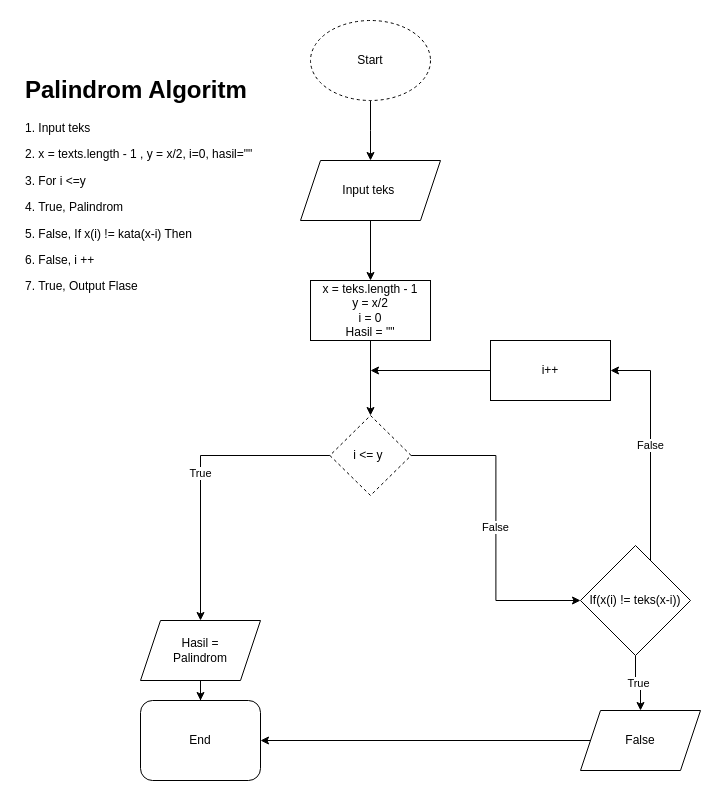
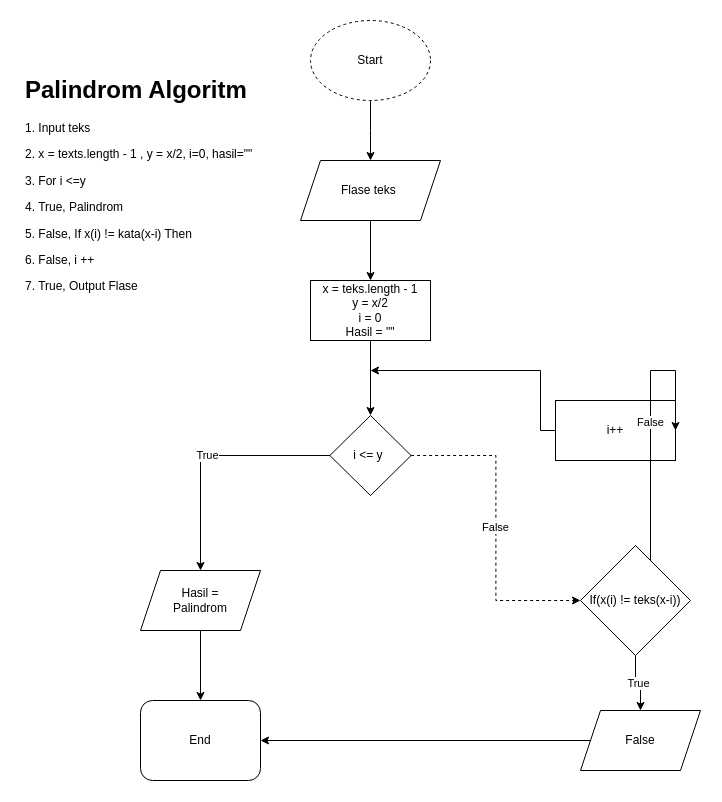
- <mxCell id="6" value="Input teks&amp;nbsp;" style="shape=parallelogram;perimeter=parallelogramPerimeter;whiteSpace=wrap;html=1;fixedSize=1;" parent="1" vertex="1"><mxGeometry x="300.01" y="160" width="140" height="60" as="geometry" /></mxCell>
+ <mxCell id="6" value="Flase teks&amp;nbsp;" style="shape=parallelogram;perimeter=parallelogramPerimeter;whiteSpace=wrap;html=1;fixedSize=1;" parent="1" vertex="1"><mxGeometry x="300.01" y="160" width="140" height="60" as="geometry" /></mxCell>
- <mxCell id="13" value="i++" style="rounded=0;whiteSpace=wrap;html=1;" parent="1" vertex="1"><mxGeometry x="490" y="340" width="120" height="60" as="geometry" /></mxCell>
+ <mxCell id="13" value="i++" style="rounded=0;whiteSpace=wrap;html=1;" parent="1" vertex="1"><mxGeometry x="555" y="400" width="120" height="60" as="geometry" /></mxCell>
- <mxCell id="11" value="i &amp;lt;= y&amp;nbsp;" style="rhombus;whiteSpace=wrap;html=1;dashed=1;" parent="1" vertex="1"><mxGeometry x="329.38" y="415" width="81.25" height="80" as="geometry" /></mxCell>
+ <mxCell id="11" value="i &amp;lt;= y&amp;nbsp;" style="rhombus;whiteSpace=wrap;html=1;" parent="1" vertex="1"><mxGeometry x="329.38" y="415" width="81.25" height="80" as="geometry" /></mxCell>
- <mxCell id="10" value="False" style="edgeStyle=orthogonalEdgeStyle;rounded=0;orthogonalLoop=1;jettySize=auto;html=1;entryX=0;entryY=0.5;entryDx=0;entryDy=0;" parent="1" source="11" target="18" edge="1"><mxGeometry relative="1" as="geometry" /></mxCell>
+ <mxCell id="10" value="False" style="edgeStyle=orthogonalEdgeStyle;rounded=0;orthogonalLoop=1;jettySize=auto;html=1;entryX=0;entryY=0.5;entryDx=0;entryDy=0;dashed=1;" parent="1" source="11" target="18" edge="1"><mxGeometry relative="1" as="geometry" /></mxCell>
- <mxCell id="20" value="Hasil =&lt;br&gt;Palindrom" style="shape=parallelogram;perimeter=parallelogramPerimeter;whiteSpace=wrap;html=1;fixedSize=1;" parent="1" vertex="1"><mxGeometry x="140" y="620" width="120" height="60" as="geometry" /></mxCell>
+ <mxCell id="20" value="Hasil =&lt;br&gt;Palindrom" style="shape=parallelogram;perimeter=parallelogramPerimeter;whiteSpace=wrap;html=1;fixedSize=1;" parent="1" vertex="1"><mxGeometry x="140" y="570" width="120" height="60" as="geometry" /></mxCell>
